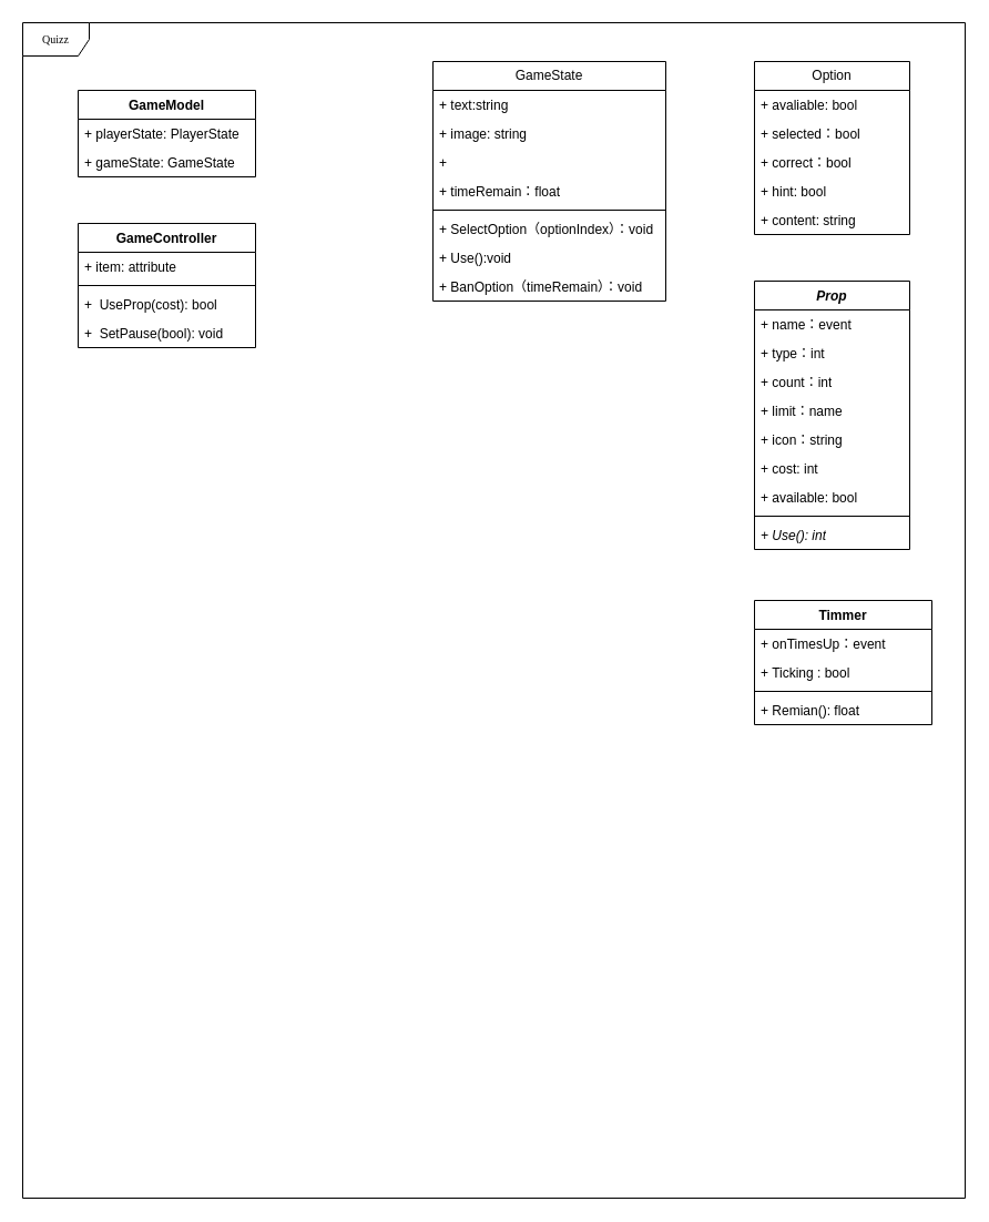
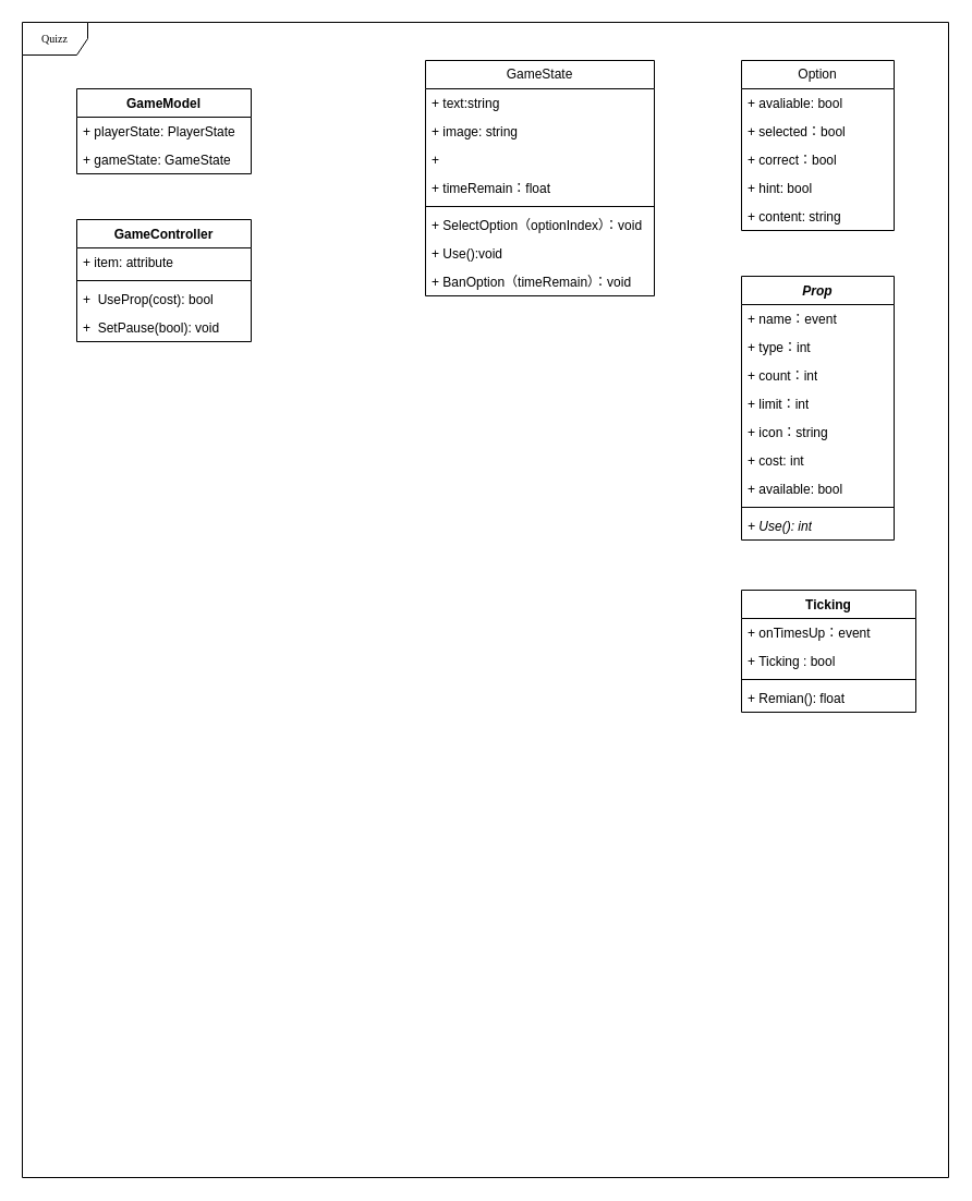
- <mxCell id="30" value="+ limit：name" style="text;strokeColor=none;fillColor=none;align=left;verticalAlign=top;spacingLeft=4;spacingRight=4;overflow=hidden;rotatable=0;points=[[0,0.5],[1,0.5]];portConstraint=eastwest;whiteSpace=wrap;html=1;" vertex="1" parent="26"><mxGeometry y="104" width="140" height="26" as="geometry" /></mxCell>
+ <mxCell id="30" value="+ limit：int" style="text;strokeColor=none;fillColor=none;align=left;verticalAlign=top;spacingLeft=4;spacingRight=4;overflow=hidden;rotatable=0;points=[[0,0.5],[1,0.5]];portConstraint=eastwest;whiteSpace=wrap;html=1;" vertex="1" parent="26"><mxGeometry y="104" width="140" height="26" as="geometry" /></mxCell>
- <mxCell id="36" value="Timmer" style="swimlane;fontStyle=1;align=center;verticalAlign=top;childLayout=stackLayout;horizontal=1;startSize=26;horizontalStack=0;resizeParent=1;resizeParentMax=0;resizeLast=0;collapsible=1;marginBottom=0;whiteSpace=wrap;html=1;" vertex="1" parent="1"><mxGeometry x="680" y="541" width="160" height="112" as="geometry" /></mxCell>
+ <mxCell id="36" value="Ticking" style="swimlane;fontStyle=1;align=center;verticalAlign=top;childLayout=stackLayout;horizontal=1;startSize=26;horizontalStack=0;resizeParent=1;resizeParentMax=0;resizeLast=0;collapsible=1;marginBottom=0;whiteSpace=wrap;html=1;" vertex="1" parent="1"><mxGeometry x="680" y="541" width="160" height="112" as="geometry" /></mxCell>
